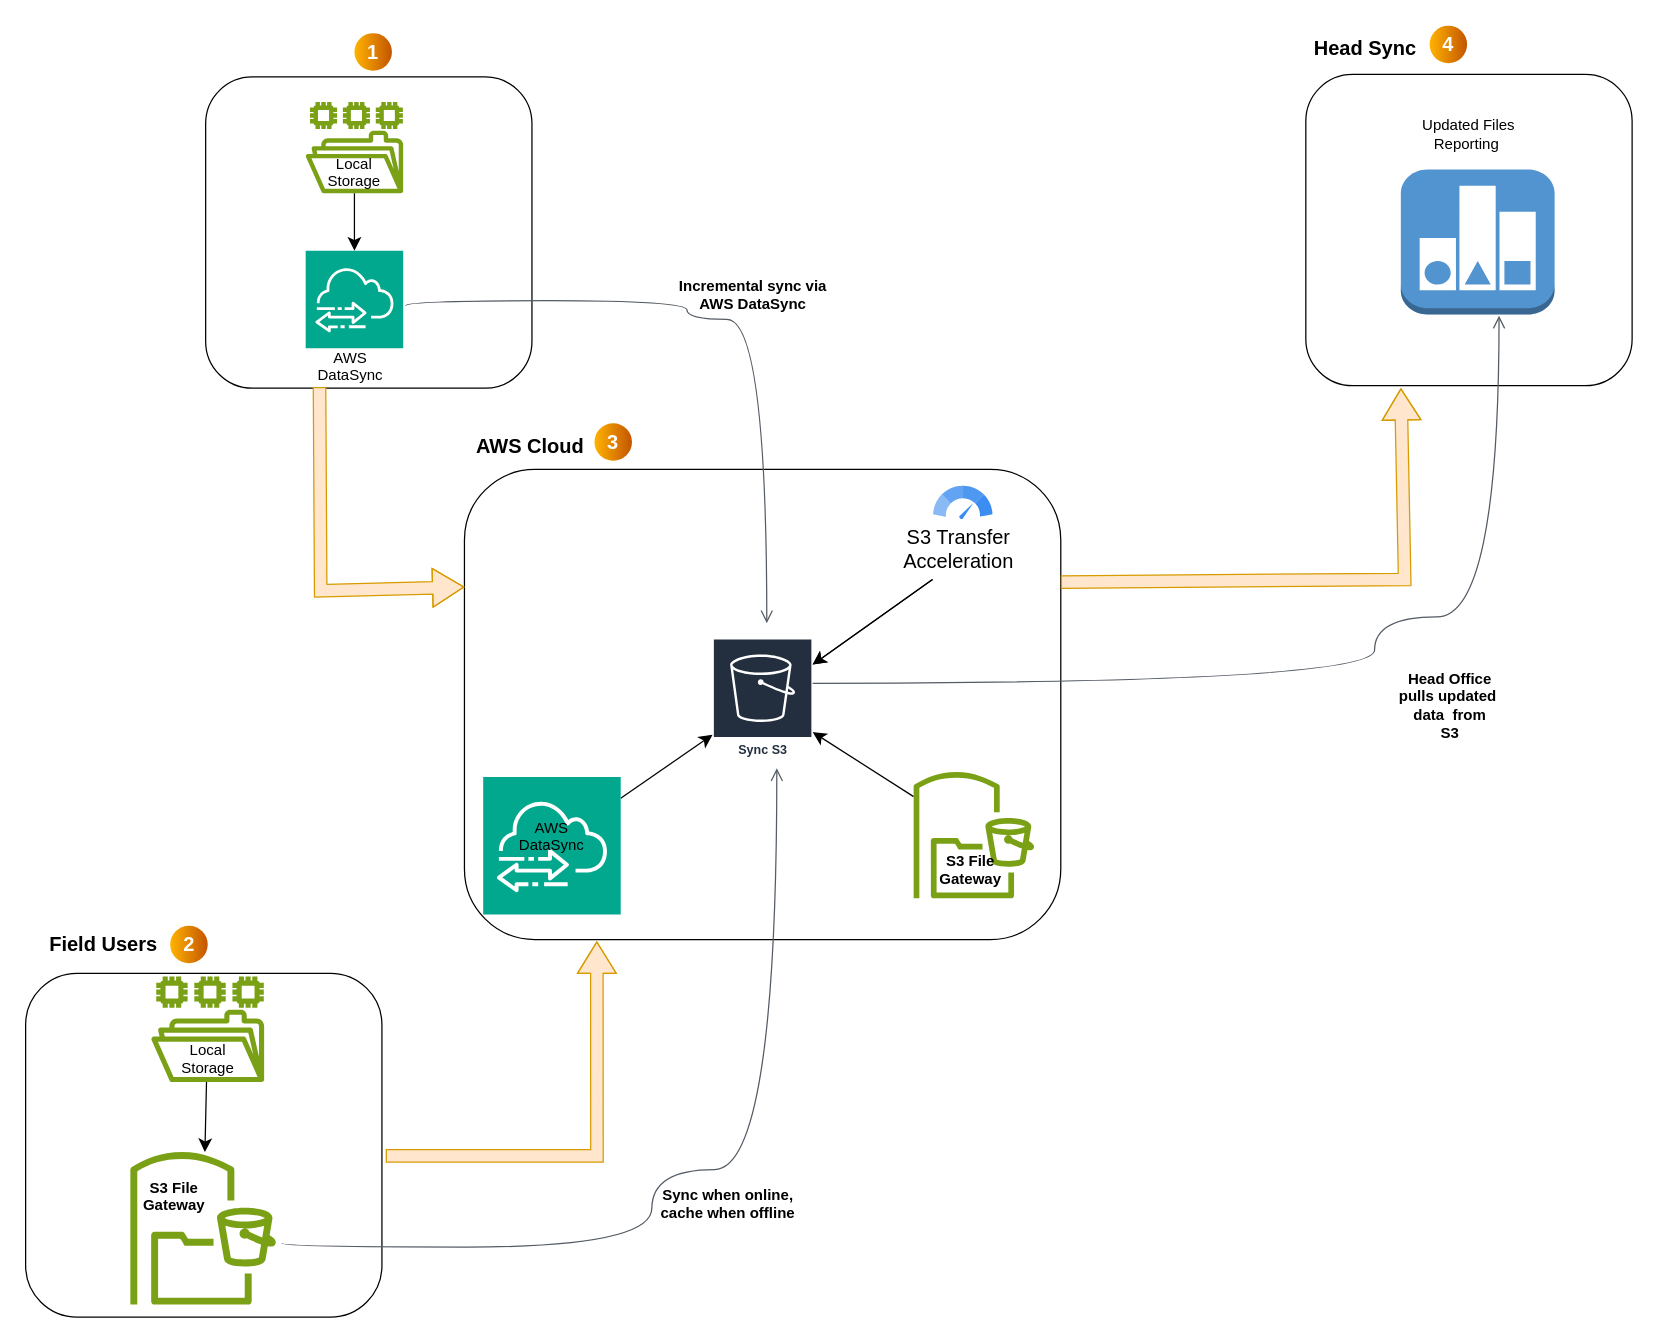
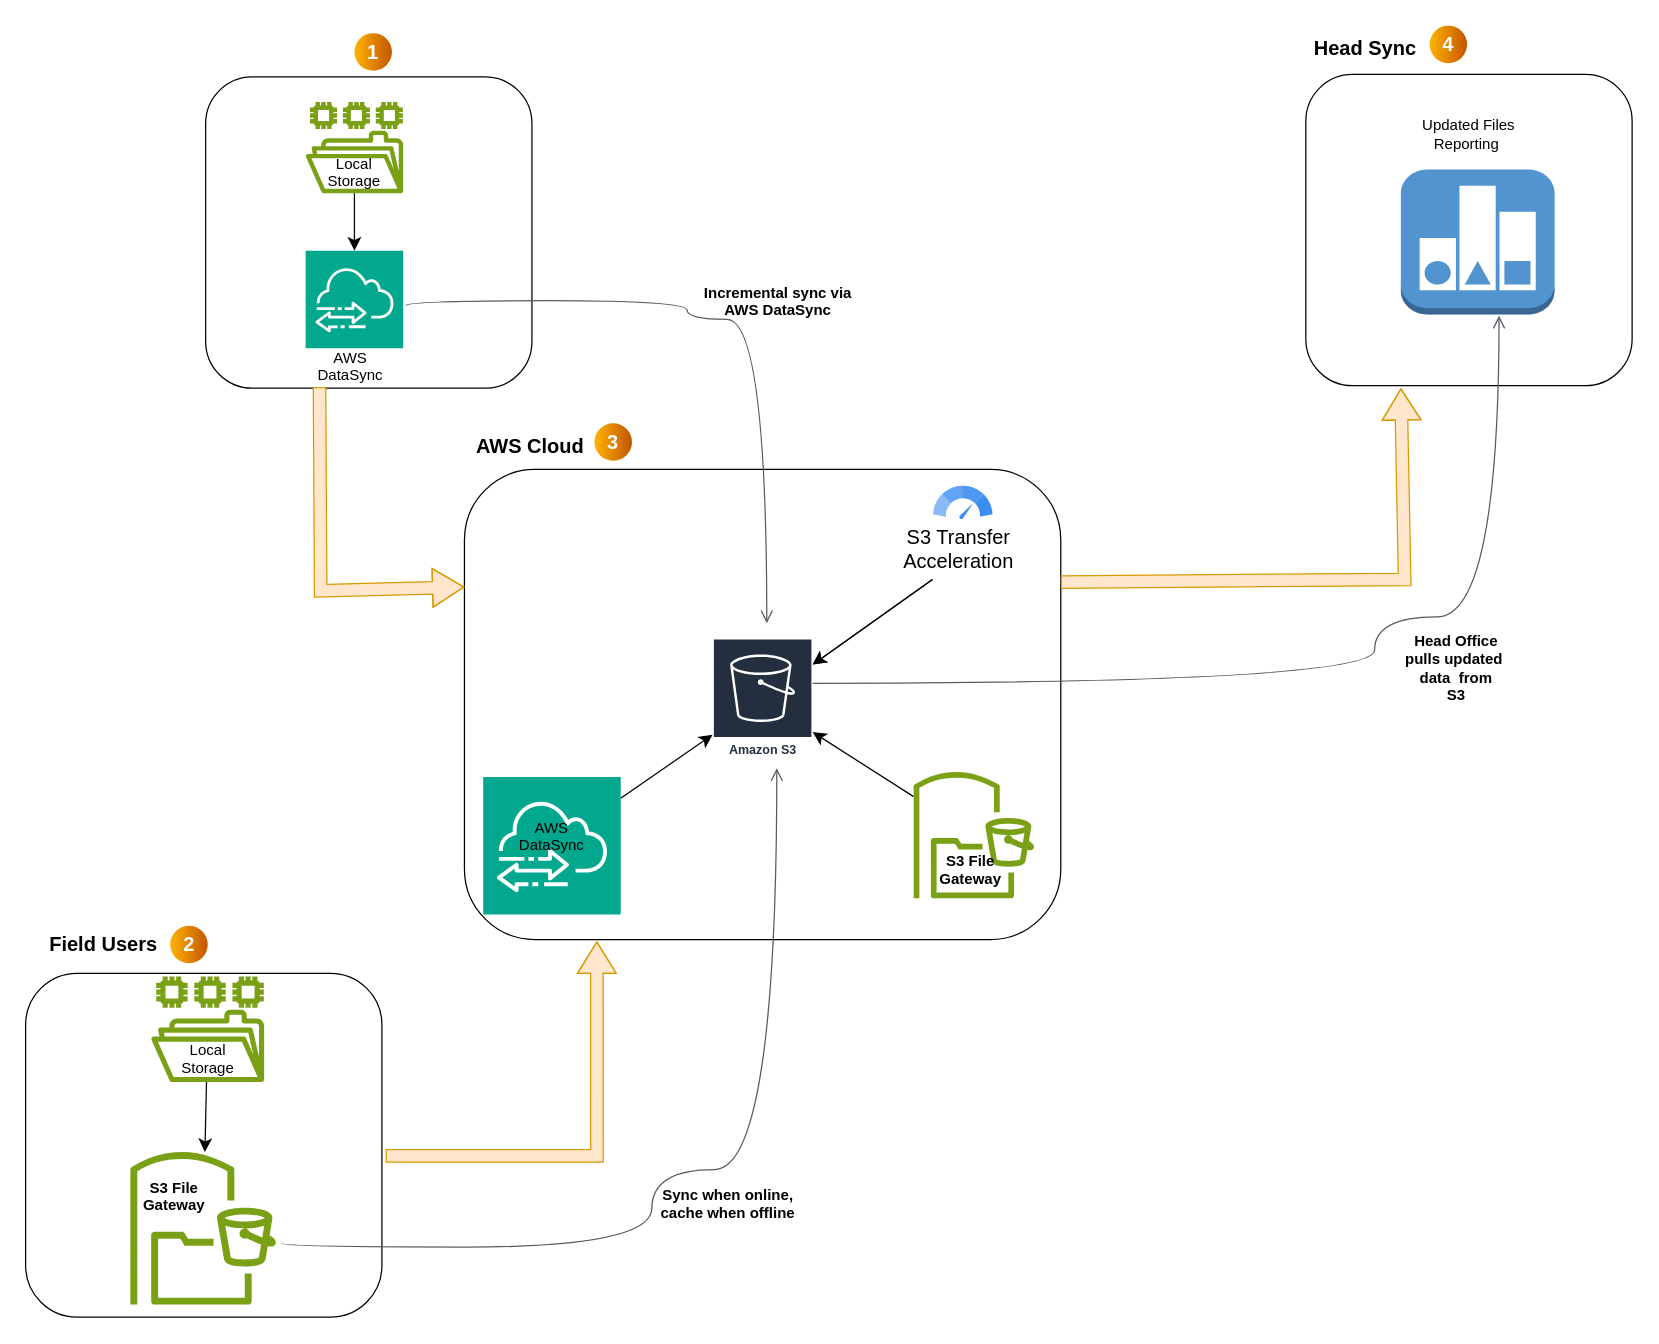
- <mxCell id="28" value="&#10;Incremental sync via AWS DataSync&#10;&#10;" style="text;html=1;align=center;verticalAlign=middle;whiteSpace=wrap;rounded=0;fontStyle=1" parent="1" vertex="1"><mxGeometry x="533" y="224" width="138" height="37" as="geometry" /></mxCell>
+ <mxCell id="28" value="&#10;Incremental sync via AWS DataSync&#10;&#10;" style="text;html=1;align=center;verticalAlign=middle;whiteSpace=wrap;rounded=0;fontStyle=1" parent="1" vertex="1"><mxGeometry x="553" y="229" width="138" height="37" as="geometry" /></mxCell>
- <mxCell id="35" value="&lt;br&gt;Head Office pulls updated&amp;nbsp; data&amp;nbsp; from&lt;div&gt;S3&lt;br&gt;&lt;br&gt;&lt;/div&gt;" style="text;html=1;align=center;verticalAlign=middle;whiteSpace=wrap;rounded=0;fontStyle=1" parent="1" vertex="1"><mxGeometry x="1115" y="540" width="89" height="47" as="geometry" /></mxCell>
+ <mxCell id="35" value="&lt;br&gt;Head Office pulls updated&amp;nbsp; data&amp;nbsp; from&lt;div&gt;S3&lt;br&gt;&lt;br&gt;&lt;/div&gt;" style="text;html=1;align=center;verticalAlign=middle;whiteSpace=wrap;rounded=0;fontStyle=1" parent="1" vertex="1"><mxGeometry x="1120" y="510" width="89" height="47" as="geometry" /></mxCell>
- <mxCell id="15" value="Sync S3" style="sketch=0;outlineConnect=0;fontColor=#232F3E;gradientColor=none;strokeColor=#ffffff;fillColor=#232F3E;dashed=0;verticalLabelPosition=middle;verticalAlign=bottom;align=center;html=1;whiteSpace=wrap;fontSize=10;fontStyle=1;spacing=3;shape=mxgraph.aws4.productIcon;prIcon=mxgraph.aws4.s3;" parent="1" vertex="1"><mxGeometry x="569.5" y="510" width="80" height="99" as="geometry" /></mxCell>
+ <mxCell id="15" value="Amazon S3" style="sketch=0;outlineConnect=0;fontColor=#232F3E;gradientColor=none;strokeColor=#ffffff;fillColor=#232F3E;dashed=0;verticalLabelPosition=middle;verticalAlign=bottom;align=center;html=1;whiteSpace=wrap;fontSize=10;fontStyle=1;spacing=3;shape=mxgraph.aws4.productIcon;prIcon=mxgraph.aws4.s3;" parent="1" vertex="1"><mxGeometry x="569.5" y="510" width="80" height="99" as="geometry" /></mxCell>
